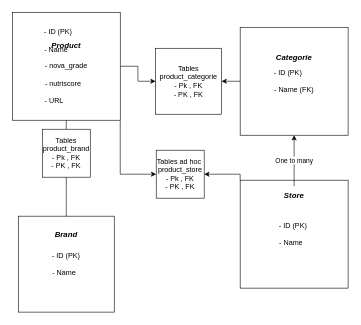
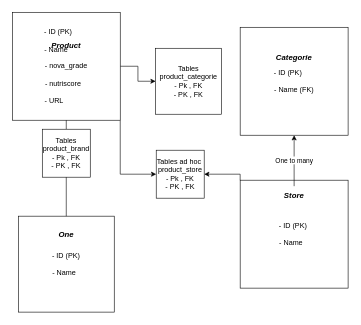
- <mxCell id="5" style="edgeStyle=orthogonalEdgeStyle;rounded=0;orthogonalLoop=1;jettySize=auto;html=1;exitX=0;exitY=0.5;exitDx=0;exitDy=0;entryX=1;entryY=0.5;entryDx=0;entryDy=0;" parent="1" source="6" target="18" edge="1"><mxGeometry relative="1" as="geometry" /></mxCell>
- <mxCell id="12" value="&lt;span style=&quot;font-size: 13px&quot;&gt;&lt;b&gt;&lt;i&gt;Brand&lt;/i&gt;&lt;/b&gt;&lt;/span&gt;" style="text;html=1;strokeColor=none;fillColor=none;align=center;verticalAlign=middle;whiteSpace=wrap;rounded=0;" parent="1" vertex="1"><mxGeometry x="35" y="375" width="150" height="30" as="geometry" /></mxCell>
+ <mxCell id="12" value="&lt;span style=&quot;font-size: 13px&quot;&gt;&lt;b&gt;&lt;i&gt;One&lt;/i&gt;&lt;/b&gt;&lt;/span&gt;" style="text;html=1;strokeColor=none;fillColor=none;align=center;verticalAlign=middle;whiteSpace=wrap;rounded=0;" parent="1" vertex="1"><mxGeometry x="35" y="375" width="150" height="30" as="geometry" /></mxCell>
